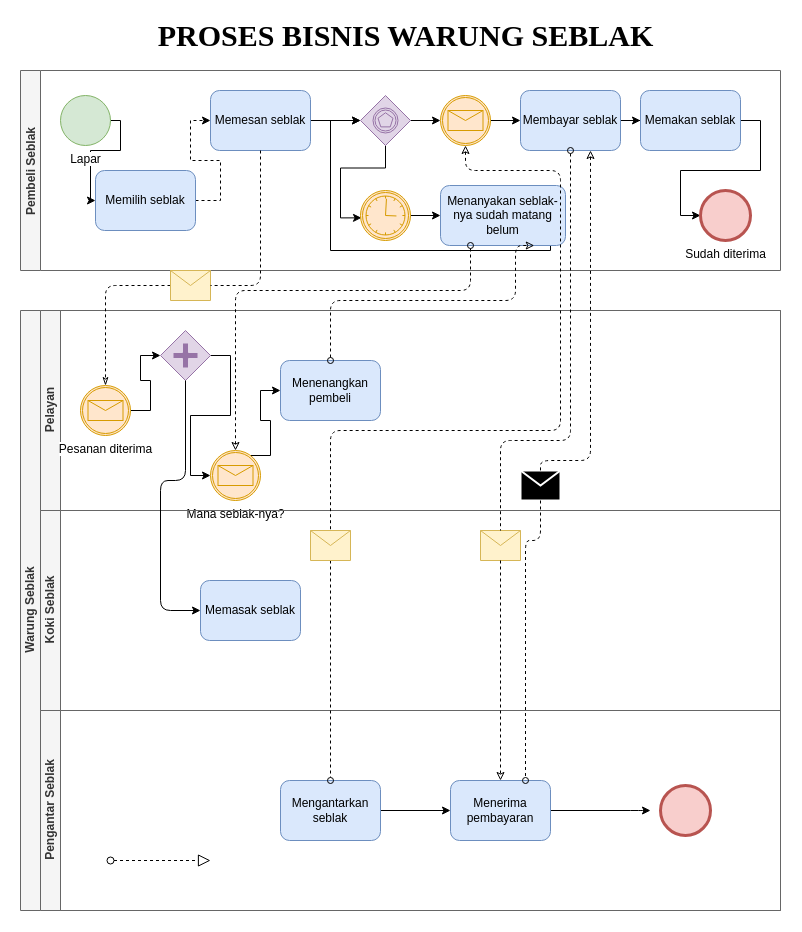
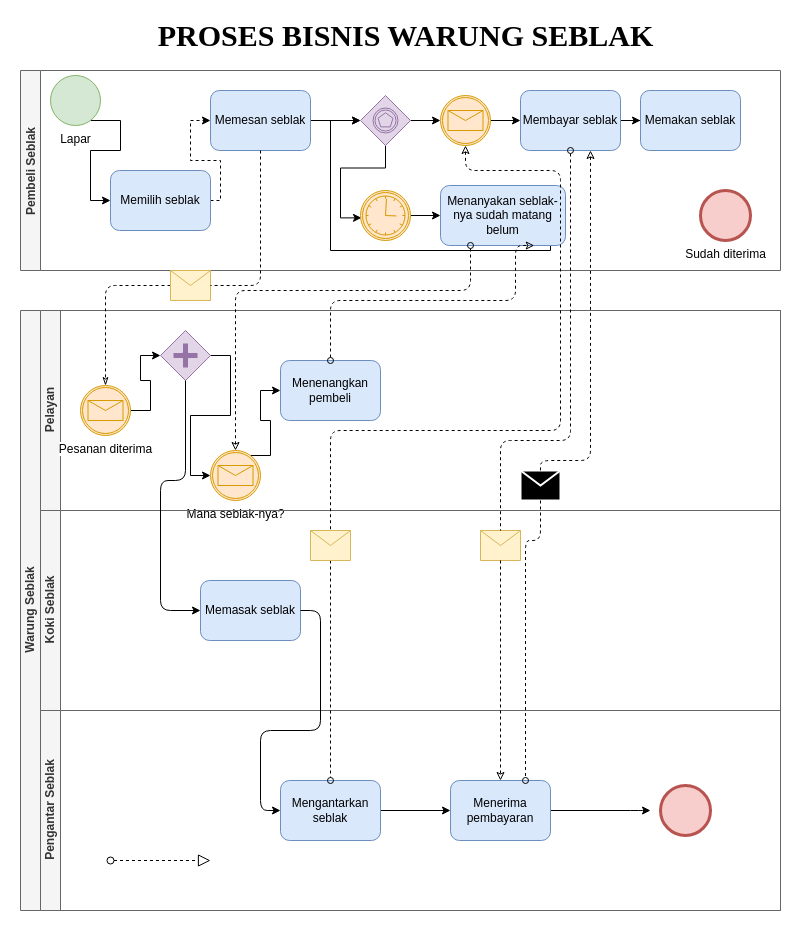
- <mxCell id="5" value="Lapar" style="shape=mxgraph.bpmn.shape;html=1;verticalLabelPosition=bottom;labelBackgroundColor=#ffffff;verticalAlign=top;align=center;perimeter=ellipsePerimeter;outlineConnect=0;outline=standard;symbol=general;fillColor=#d5e8d4;strokeColor=#82b366;" vertex="1" parent="3"><mxGeometry x="40" y="25" width="50" height="50" as="geometry" /></mxCell>
+ <mxCell id="5" value="Lapar" style="shape=mxgraph.bpmn.shape;html=1;verticalLabelPosition=bottom;labelBackgroundColor=#ffffff;verticalAlign=top;align=center;perimeter=ellipsePerimeter;outlineConnect=0;outline=standard;symbol=general;fillColor=#d5e8d4;strokeColor=#82b366;" vertex="1" parent="3"><mxGeometry x="30" y="5" width="50" height="50" as="geometry" /></mxCell>
- <mxCell id="19" style="edgeStyle=orthogonalEdgeStyle;rounded=0;orthogonalLoop=1;jettySize=auto;html=1;entryX=0;entryY=0.5;entryDx=0;entryDy=0;exitX=1;exitY=0.5;exitDx=0;exitDy=0;" edge="1" parent="3" source="20" target="21"><mxGeometry relative="1" as="geometry" /></mxCell>
- <mxCell id="7" value="Memilih seblak" style="shape=ext;rounded=1;html=1;whiteSpace=wrap;fillColor=#dae8fc;strokeColor=#6c8ebf;" vertex="1" parent="3"><mxGeometry x="75" y="100" width="100" height="60" as="geometry" /></mxCell>
+ <mxCell id="7" value="Memilih seblak" style="shape=ext;rounded=1;html=1;whiteSpace=wrap;fillColor=#dae8fc;strokeColor=#6c8ebf;" vertex="1" parent="3"><mxGeometry x="90" y="100" width="100" height="60" as="geometry" /></mxCell>
+ <mxCell id="46" style="edgeStyle=orthogonalEdgeStyle;rounded=1;sketch=0;orthogonalLoop=1;jettySize=auto;html=1;entryX=0;entryY=0.5;entryDx=0;entryDy=0;startArrow=none;startFill=0;endArrow=classic;endFill=1;strokeColor=#000000;exitX=1;exitY=0.5;exitDx=0;exitDy=0;" edge="1" parent="24" source="36" target="39"><mxGeometry relative="1" as="geometry"><Array as="points"><mxPoint x="300" y="300" /><mxPoint x="300" y="420" /><mxPoint x="240" y="420" /><mxPoint x="240" y="500" /></Array></mxGeometry></mxCell>
